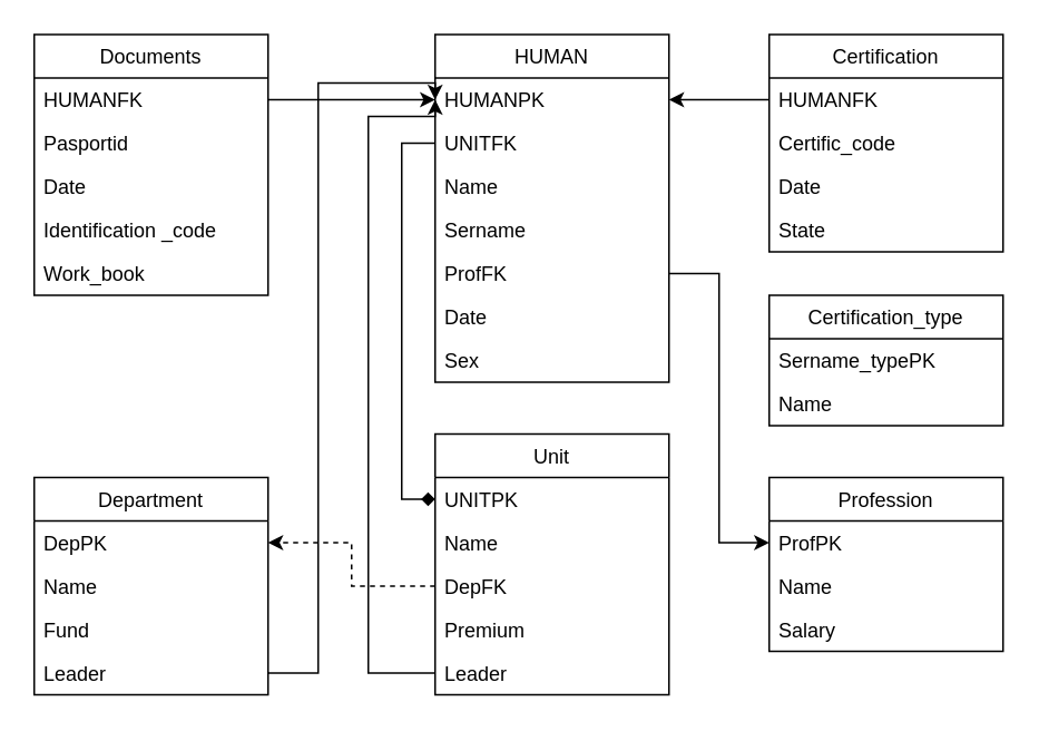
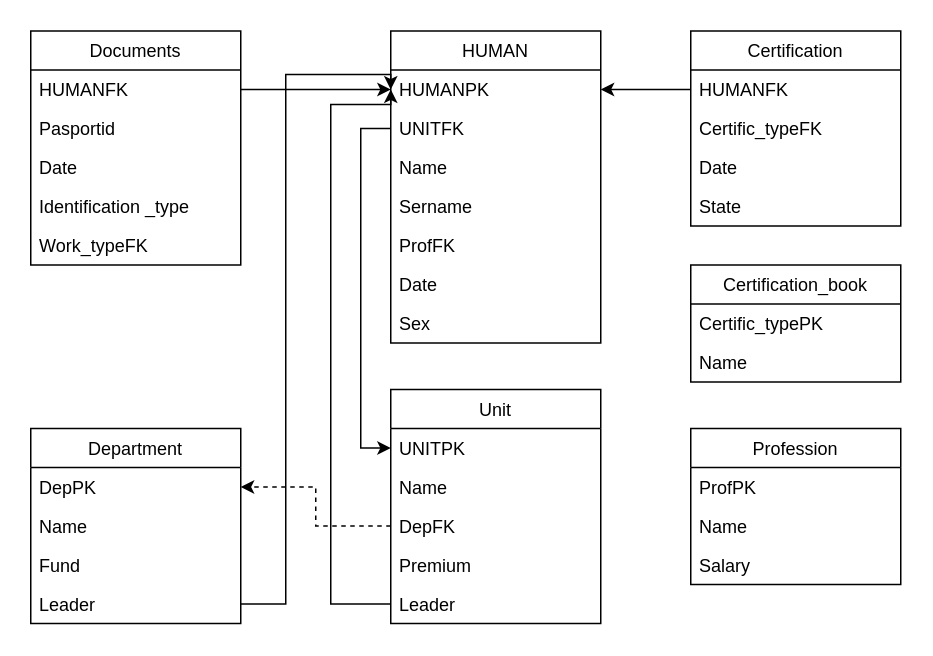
- <mxCell id="27" value="Certific_code" style="text;strokeColor=none;fillColor=none;align=left;verticalAlign=top;spacingLeft=4;spacingRight=4;overflow=hidden;rotatable=0;points=[[0,0.5],[1,0.5]];portConstraint=eastwest;" parent="25" vertex="1"><mxGeometry y="52" width="140" height="26" as="geometry" /></mxCell>
+ <mxCell id="27" value="Certific_typeFK" style="text;strokeColor=none;fillColor=none;align=left;verticalAlign=top;spacingLeft=4;spacingRight=4;overflow=hidden;rotatable=0;points=[[0,0.5],[1,0.5]];portConstraint=eastwest;" parent="25" vertex="1"><mxGeometry y="52" width="140" height="26" as="geometry" /></mxCell>
- <mxCell id="37" value="Identification _code" style="text;strokeColor=none;fillColor=none;align=left;verticalAlign=top;spacingLeft=4;spacingRight=4;overflow=hidden;rotatable=0;points=[[0,0.5],[1,0.5]];portConstraint=eastwest;" parent="33" vertex="1"><mxGeometry y="104" width="140" height="26" as="geometry" /></mxCell>
+ <mxCell id="37" value="Identification _type" style="text;strokeColor=none;fillColor=none;align=left;verticalAlign=top;spacingLeft=4;spacingRight=4;overflow=hidden;rotatable=0;points=[[0,0.5],[1,0.5]];portConstraint=eastwest;" parent="33" vertex="1"><mxGeometry y="104" width="140" height="26" as="geometry" /></mxCell>
- <mxCell id="38" value="Work_book" style="text;strokeColor=none;fillColor=none;align=left;verticalAlign=top;spacingLeft=4;spacingRight=4;overflow=hidden;rotatable=0;points=[[0,0.5],[1,0.5]];portConstraint=eastwest;" parent="33" vertex="1"><mxGeometry y="130" width="140" height="26" as="geometry" /></mxCell>
+ <mxCell id="38" value="Work_typeFK" style="text;strokeColor=none;fillColor=none;align=left;verticalAlign=top;spacingLeft=4;spacingRight=4;overflow=hidden;rotatable=0;points=[[0,0.5],[1,0.5]];portConstraint=eastwest;" parent="33" vertex="1"><mxGeometry y="130" width="140" height="26" as="geometry" /></mxCell>
- <mxCell id="30" value="Certification_type" style="swimlane;fontStyle=0;childLayout=stackLayout;horizontal=1;startSize=26;horizontalStack=0;resizeParent=1;resizeParentMax=0;resizeLast=0;collapsible=1;marginBottom=0;" parent="1" vertex="1"><mxGeometry x="460" y="176" width="140" height="78" as="geometry" /></mxCell>
+ <mxCell id="30" value="Certification_book" style="swimlane;fontStyle=0;childLayout=stackLayout;horizontal=1;startSize=26;horizontalStack=0;resizeParent=1;resizeParentMax=0;resizeLast=0;collapsible=1;marginBottom=0;" parent="1" vertex="1"><mxGeometry x="460" y="176" width="140" height="78" as="geometry" /></mxCell>
- <mxCell id="31" value="Sername_typePK" style="text;strokeColor=none;fillColor=none;align=left;verticalAlign=top;spacingLeft=4;spacingRight=4;overflow=hidden;rotatable=0;points=[[0,0.5],[1,0.5]];portConstraint=eastwest;" parent="30" vertex="1"><mxGeometry y="26" width="140" height="26" as="geometry" /></mxCell>
+ <mxCell id="31" value="Certific_typePK" style="text;strokeColor=none;fillColor=none;align=left;verticalAlign=top;spacingLeft=4;spacingRight=4;overflow=hidden;rotatable=0;points=[[0,0.5],[1,0.5]];portConstraint=eastwest;" parent="30" vertex="1"><mxGeometry y="26" width="140" height="26" as="geometry" /></mxCell>
- <mxCell id="41" style="edgeStyle=orthogonalEdgeStyle;rounded=0;orthogonalLoop=1;jettySize=auto;html=1;exitX=1;exitY=0.5;exitDx=0;exitDy=0;entryX=0;entryY=0.5;entryDx=0;entryDy=0;" parent="1" source="7" target="11" edge="1"><mxGeometry relative="1" as="geometry" /></mxCell>
- <mxCell id="42" style="edgeStyle=orthogonalEdgeStyle;rounded=0;orthogonalLoop=1;jettySize=auto;html=1;exitX=0;exitY=0.5;exitDx=0;exitDy=0;entryX=0;entryY=0.5;entryDx=0;entryDy=0;endArrow=diamond;" parent="1" source="4" target="15" edge="1"><mxGeometry relative="1" as="geometry" /></mxCell>
+ <mxCell id="42" style="edgeStyle=orthogonalEdgeStyle;rounded=0;orthogonalLoop=1;jettySize=auto;html=1;exitX=0;exitY=0.5;exitDx=0;exitDy=0;entryX=0;entryY=0.5;entryDx=0;entryDy=0;" parent="1" source="4" target="15" edge="1"><mxGeometry relative="1" as="geometry" /></mxCell>
